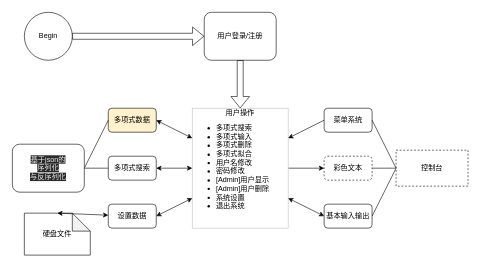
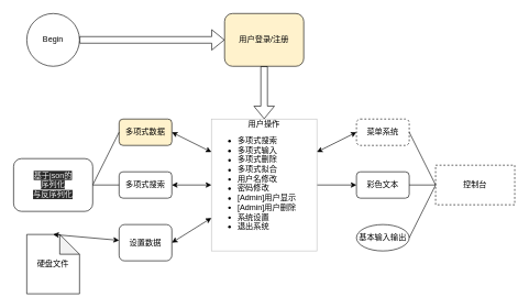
- <mxCell id="2" value="用户登录/注册" style="rounded=1;whiteSpace=wrap;html=1;" parent="1" vertex="1"><mxGeometry x="340" y="20" width="120" height="80" as="geometry" /></mxCell>
+ <mxCell id="2" value="用户登录/注册" style="rounded=1;whiteSpace=wrap;html=1;fillColor=#fff2cc;" parent="1" vertex="1"><mxGeometry x="340" y="20" width="120" height="80" as="geometry" /></mxCell>
- <mxCell id="15" value="菜单系统" style="rounded=1;whiteSpace=wrap;html=1;" parent="1" vertex="1"><mxGeometry x="540" y="180" width="80" height="40" as="geometry" /></mxCell>
+ <mxCell id="15" value="菜单系统" style="rounded=1;whiteSpace=wrap;html=1;dashed=1;" parent="1" vertex="1"><mxGeometry x="540" y="180" width="80" height="40" as="geometry" /></mxCell>
- <mxCell id="18" value="" style="endArrow=none;startArrow=classic;html=1;entryX=0;entryY=0.5;entryDx=0;entryDy=0;exitX=1;exitY=0.25;exitDx=0;exitDy=0;" parent="1" source="8" target="15" edge="1"><mxGeometry width="50" height="50" relative="1" as="geometry"><mxPoint x="490" y="260" as="sourcePoint" /><mxPoint x="540" y="210" as="targetPoint" /></mxGeometry></mxCell>
+ <mxCell id="18" value="" style="endArrow=classic;startArrow=classic;html=1;entryX=0;entryY=0.5;entryDx=0;entryDy=0;exitX=1;exitY=0.25;exitDx=0;exitDy=0;" parent="1" source="8" target="15" edge="1"><mxGeometry width="50" height="50" relative="1" as="geometry"><mxPoint x="490" y="260" as="sourcePoint" /><mxPoint x="540" y="210" as="targetPoint" /></mxGeometry></mxCell>
- <mxCell id="16" value="彩色文本" style="rounded=1;whiteSpace=wrap;html=1;dashed=1;" parent="1" vertex="1"><mxGeometry x="540" y="260" width="80" height="40" as="geometry" /></mxCell>
+ <mxCell id="16" value="彩色文本" style="rounded=1;whiteSpace=wrap;html=1;" parent="1" vertex="1"><mxGeometry x="540" y="260" width="80" height="40" as="geometry" /></mxCell>
- <mxCell id="19" value="" style="endArrow=classic;startArrow=classic;html=1;exitX=0;exitY=0.5;exitDx=0;exitDy=0;entryX=1;entryY=0.75;entryDx=0;entryDy=0;" parent="1" source="17" target="8" edge="1"><mxGeometry width="50" height="50" relative="1" as="geometry"><mxPoint x="550" y="290" as="sourcePoint" /><mxPoint x="490" y="290" as="targetPoint" /></mxGeometry></mxCell>
- <mxCell id="9" value="设置数据" style="rounded=1;whiteSpace=wrap;html=1;" parent="1" vertex="1"><mxGeometry x="180" y="340" width="80" height="40" as="geometry" /></mxCell>
+ <mxCell id="9" value="设置数据" style="rounded=1;whiteSpace=wrap;html=1;" parent="1" vertex="1"><mxGeometry x="180" y="340" width="80" height="55" as="geometry" /></mxCell>
- <mxCell id="17" value="基本输入输出" style="rounded=1;whiteSpace=wrap;html=1;" parent="1" vertex="1"><mxGeometry x="540" y="340" width="80" height="40" as="geometry" /></mxCell>
+ <mxCell id="17" value="基本输入输出" style="ellipse;whiteSpace=wrap;html=1;" parent="1" vertex="1"><mxGeometry x="540" y="340" width="80" height="40" as="geometry" /></mxCell>
- <mxCell id="21" value="硬盘文件" style="shape=note;whiteSpace=wrap;html=1;backgroundOutline=1;darkOpacity=0.05;rounded=0;" parent="1" vertex="1"><mxGeometry x="40" y="355" width="110" height="70" as="geometry" /></mxCell>
+ <mxCell id="21" value="硬盘文件" style="shape=note;whiteSpace=wrap;html=1;backgroundOutline=1;darkOpacity=0.05;rounded=0;" parent="1" vertex="1"><mxGeometry x="40" y="355" width="80" height="90" as="geometry" /></mxCell>
